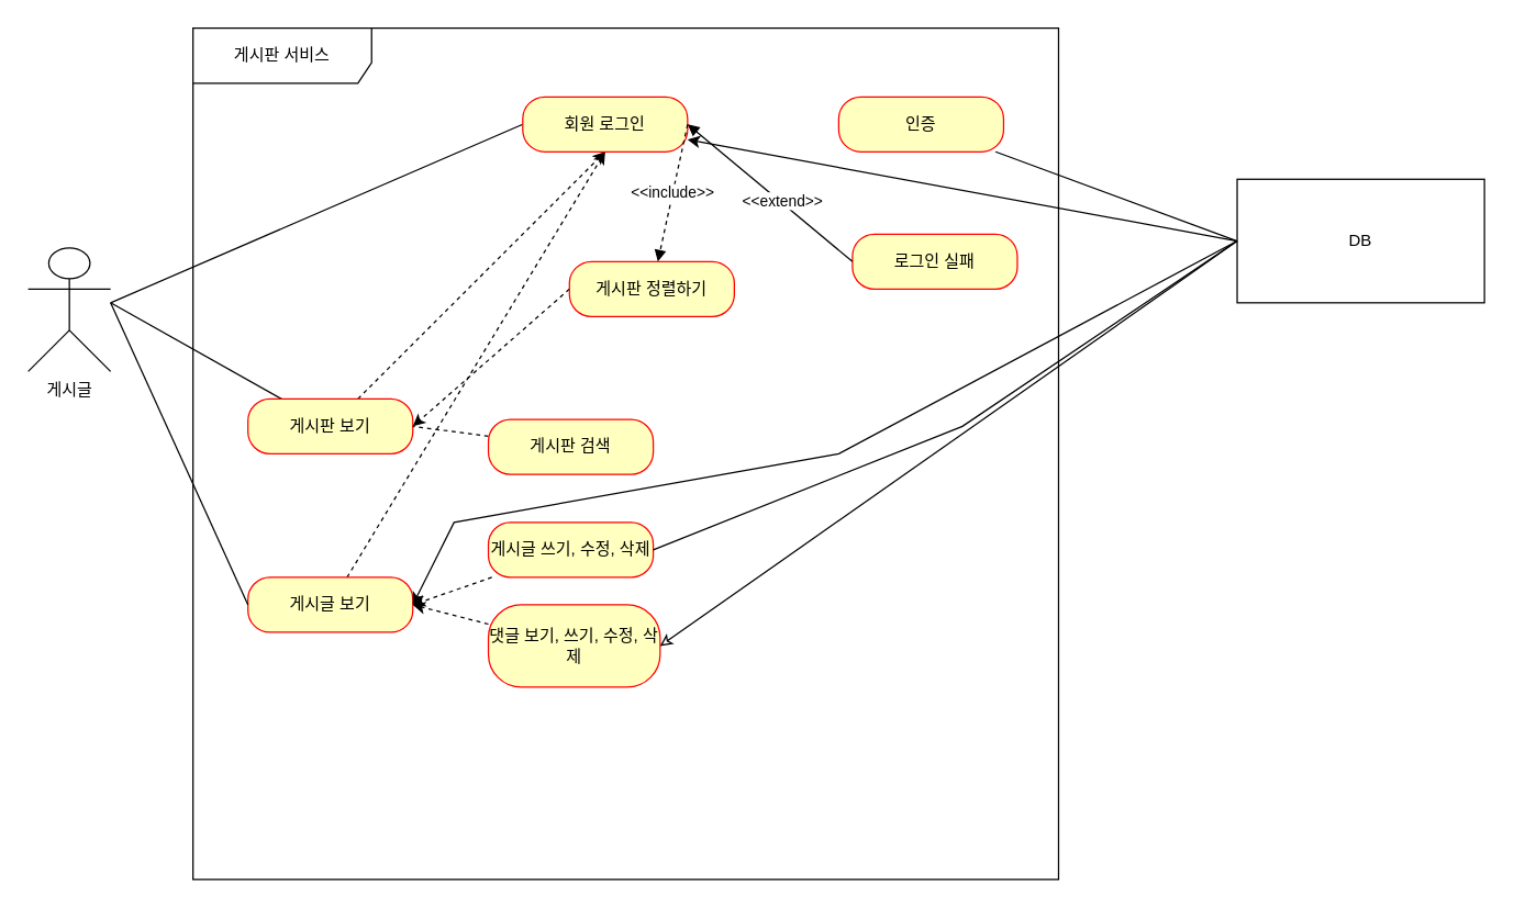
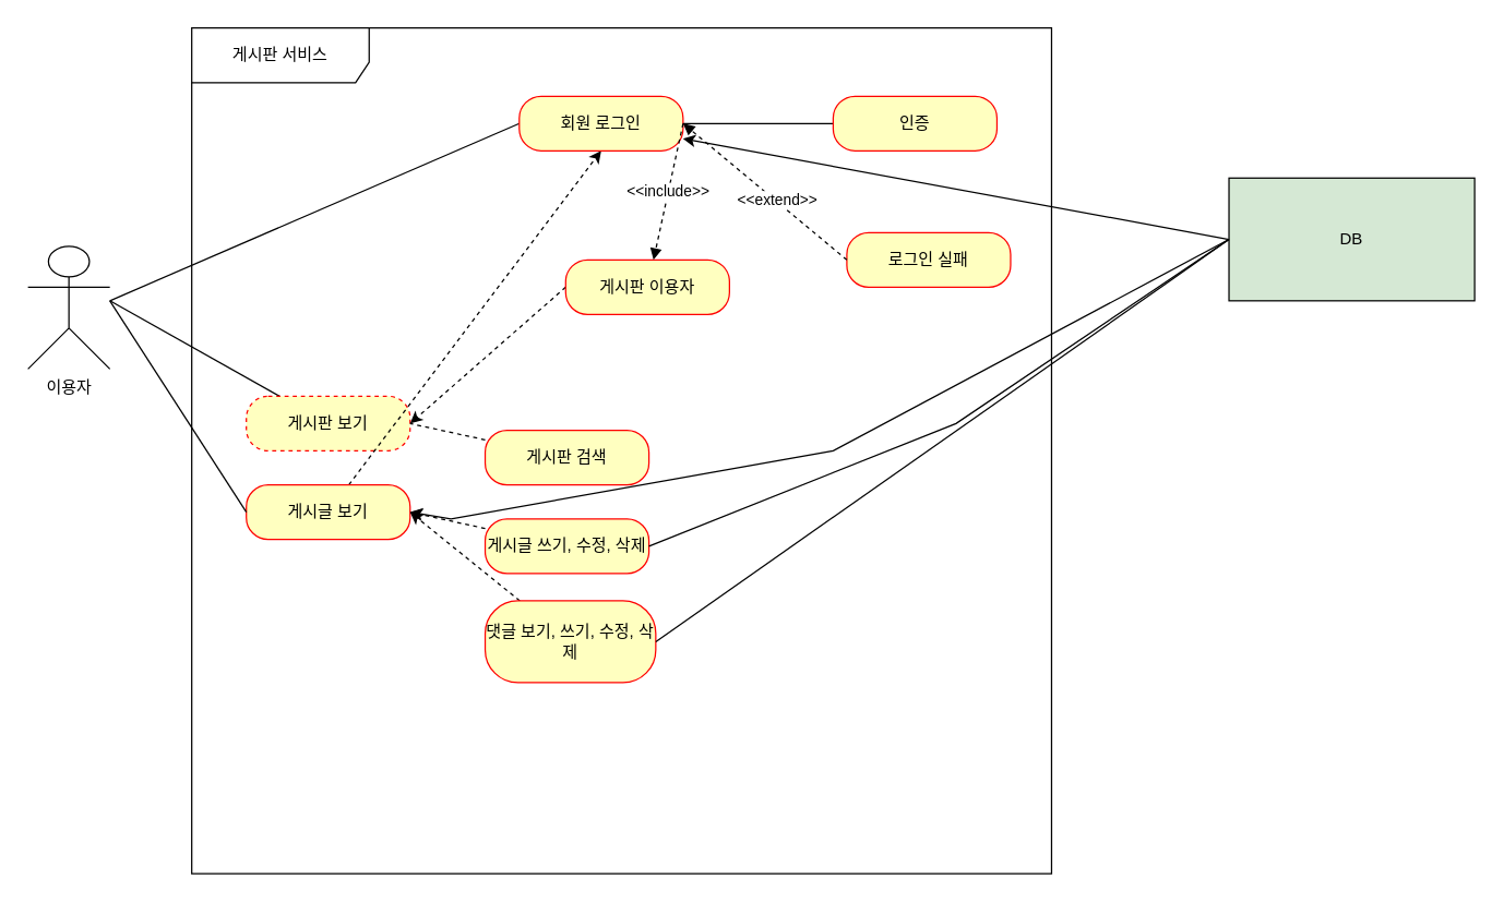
- <mxCell id="24" style="rounded=0;orthogonalLoop=1;jettySize=auto;html=1;endArrow=block;endFill=1;exitX=0;exitY=0.5;exitDx=0;exitDy=0;entryX=1;entryY=0.5;entryDx=0;entryDy=0;dashed=0;" edge="1" parent="1" source="13" target="10"><mxGeometry relative="1" as="geometry"><mxPoint x="510" y="100" as="targetPoint" /><mxPoint x="620" y="100" as="sourcePoint" /></mxGeometry></mxCell>
+ <mxCell id="24" style="rounded=0;orthogonalLoop=1;jettySize=auto;html=1;endArrow=block;endFill=1;exitX=0;exitY=0.5;exitDx=0;exitDy=0;entryX=1;entryY=0.5;entryDx=0;entryDy=0;dashed=1;" edge="1" parent="1" source="13" target="10"><mxGeometry relative="1" as="geometry"><mxPoint x="510" y="100" as="targetPoint" /><mxPoint x="620" y="100" as="sourcePoint" /></mxGeometry></mxCell>
- <mxCell id="11" style="rounded=0;orthogonalLoop=1;jettySize=auto;html=1;entryX=0;entryY=0.5;entryDx=0;entryDy=0;endArrow=none;endFill=0;" edge="1" parent="1" source="12" target="27"><mxGeometry relative="1" as="geometry" /></mxCell>
+ <mxCell id="11" style="rounded=0;orthogonalLoop=1;jettySize=auto;html=1;endArrow=none;endFill=0;" edge="1" parent="1" source="12" target="10"><mxGeometry relative="1" as="geometry" /></mxCell>
- <mxCell id="27" value="DB" style="html=1;dropTarget=0;whiteSpace=wrap;" vertex="1" parent="1"><mxGeometry x="900" y="130" width="180" height="90" as="geometry" /></mxCell>
+ <mxCell id="27" value="DB" style="html=1;dropTarget=0;whiteSpace=wrap;fillColor=#d5e8d4;" vertex="1" parent="1"><mxGeometry x="900" y="130" width="180" height="90" as="geometry" /></mxCell>
- <mxCell id="5" style="rounded=0;orthogonalLoop=1;jettySize=auto;html=1;entryX=0.5;entryY=1;entryDx=0;entryDy=0;dashed=1;" edge="1" parent="1" source="6" target="10"><mxGeometry relative="1" as="geometry" /></mxCell>
- <mxCell id="15" value="게시판 정렬하기" style="rounded=1;whiteSpace=wrap;html=1;arcSize=40;fontColor=#000000;fillColor=#ffffc0;strokeColor=#ff0000;" vertex="1" parent="1"><mxGeometry x="414" y="190" width="120" height="40" as="geometry" /></mxCell>
+ <mxCell id="15" value="게시판 이용자" style="rounded=1;whiteSpace=wrap;html=1;arcSize=40;fontColor=#000000;fillColor=#ffffc0;strokeColor=#ff0000;" vertex="1" parent="1"><mxGeometry x="414" y="190" width="120" height="40" as="geometry" /></mxCell>
- <mxCell id="2" value="게시글" style="shape=umlActor;verticalLabelPosition=bottom;verticalAlign=top;html=1;" vertex="1" parent="1"><mxGeometry x="20" y="180" width="60" height="90" as="geometry" /></mxCell>
+ <mxCell id="2" value="이용자" style="shape=umlActor;verticalLabelPosition=bottom;verticalAlign=top;html=1;" vertex="1" parent="1"><mxGeometry x="20" y="180" width="60" height="90" as="geometry" /></mxCell>
- <mxCell id="6" value="게시판 보기" style="rounded=1;whiteSpace=wrap;html=1;arcSize=40;fontColor=#000000;fillColor=#ffffc0;strokeColor=#ff0000;" vertex="1" parent="1"><mxGeometry x="180" y="290" width="120" height="40" as="geometry" /></mxCell>
+ <mxCell id="6" value="게시판 보기" style="rounded=1;whiteSpace=wrap;html=1;arcSize=40;fontColor=#000000;fillColor=#ffffc0;strokeColor=#ff0000;dashed=1;" vertex="1" parent="1"><mxGeometry x="180" y="290" width="120" height="40" as="geometry" /></mxCell>
- <mxCell id="17" value="게시판 검색" style="rounded=1;whiteSpace=wrap;html=1;arcSize=40;fontColor=#000000;fillColor=#ffffc0;strokeColor=#ff0000;" vertex="1" parent="1"><mxGeometry x="355" y="305" width="120" height="40" as="geometry" /></mxCell>
+ <mxCell id="17" value="게시판 검색" style="rounded=1;whiteSpace=wrap;html=1;arcSize=40;fontColor=#000000;fillColor=#ffffc0;strokeColor=#ff0000;" vertex="1" parent="1"><mxGeometry x="355" y="315" width="120" height="40" as="geometry" /></mxCell>
- <mxCell id="8" value="게시글 보기" style="rounded=1;whiteSpace=wrap;html=1;arcSize=40;fontColor=#000000;fillColor=#ffffc0;strokeColor=#ff0000;" vertex="1" parent="1"><mxGeometry x="180" y="420" width="120" height="40" as="geometry" /></mxCell>
+ <mxCell id="8" value="게시글 보기" style="rounded=1;whiteSpace=wrap;html=1;arcSize=40;fontColor=#000000;fillColor=#ffffc0;strokeColor=#ff0000;" vertex="1" parent="1"><mxGeometry x="180" y="355" width="120" height="40" as="geometry" /></mxCell>
- <mxCell id="30" style="rounded=0;orthogonalLoop=1;jettySize=auto;html=1;exitX=0;exitY=0.5;exitDx=0;exitDy=0;endArrow=classic;endFill=0;entryX=1;entryY=0.5;entryDx=0;entryDy=0;" edge="1" parent="1" source="27" target="21"><mxGeometry relative="1" as="geometry"><mxPoint x="910" y="185" as="sourcePoint" /><mxPoint x="485" y="410" as="targetPoint" /></mxGeometry></mxCell>
+ <mxCell id="30" style="rounded=0;orthogonalLoop=1;jettySize=auto;html=1;exitX=0;exitY=0.5;exitDx=0;exitDy=0;endArrow=none;endFill=0;entryX=1;entryY=0.5;entryDx=0;entryDy=0;" edge="1" parent="1" source="27" target="21"><mxGeometry relative="1" as="geometry"><mxPoint x="910" y="185" as="sourcePoint" /><mxPoint x="485" y="410" as="targetPoint" /></mxGeometry></mxCell>
